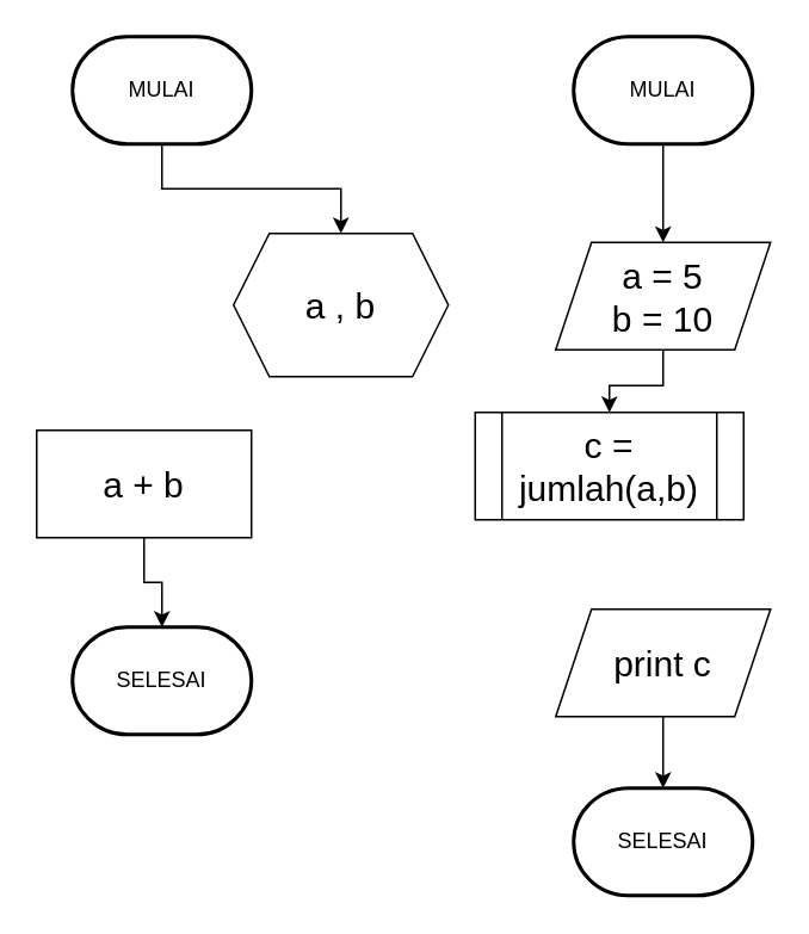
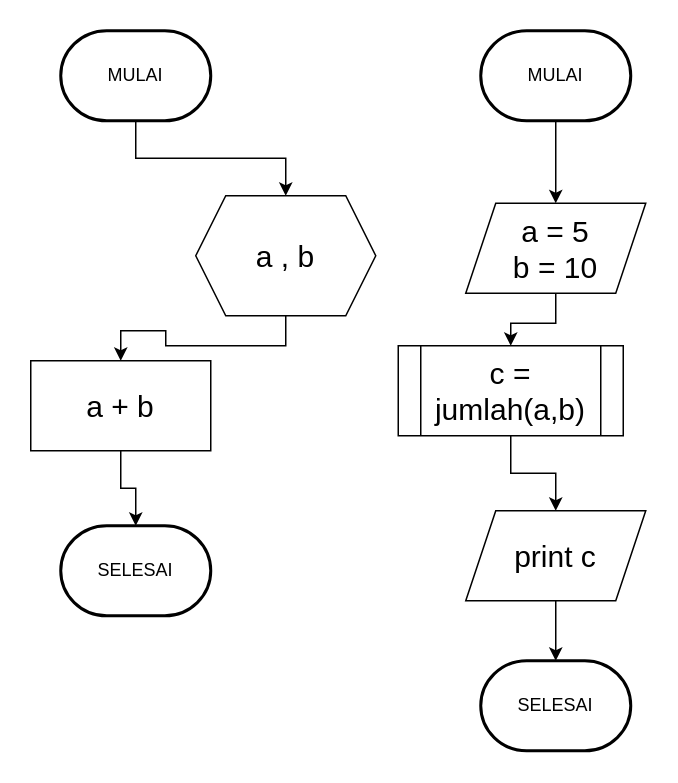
+ <mxCell id="6" style="edgeStyle=orthogonalEdgeStyle;rounded=0;orthogonalLoop=1;jettySize=auto;html=1;exitX=0.5;exitY=1;exitDx=0;exitDy=0;entryX=0.5;entryY=0;entryDx=0;entryDy=0;fontSize=20;" edge="1" parent="1" source="7" target="5"><mxGeometry relative="1" as="geometry" /></mxCell>
+ <mxCell id="13" style="edgeStyle=orthogonalEdgeStyle;rounded=0;orthogonalLoop=1;jettySize=auto;html=1;exitX=0.5;exitY=1;exitDx=0;exitDy=0;fontSize=20;" edge="1" parent="1" source="14" target="16"><mxGeometry relative="1" as="geometry" /></mxCell>
